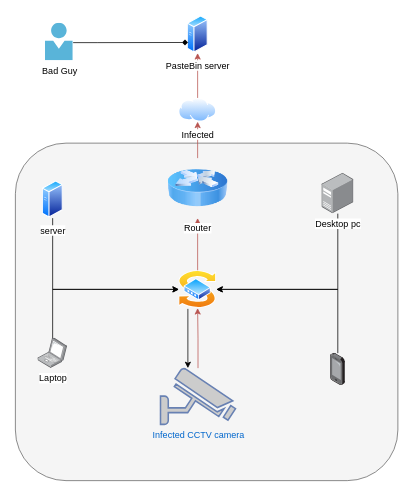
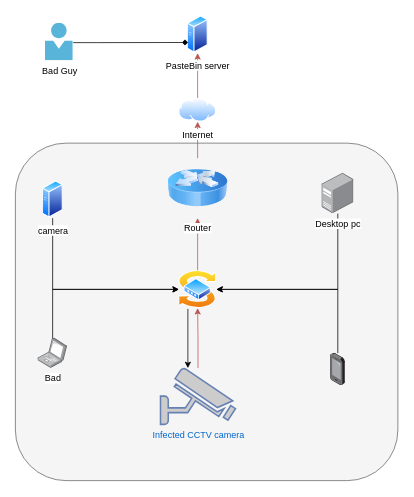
- <mxCell id="12" value="Infected" style="aspect=fixed;perimeter=ellipsePerimeter;html=1;align=center;shadow=0;dashed=0;spacingTop=3;image;image=img/lib/active_directory/internet_cloud.svg;" vertex="1" parent="1"><mxGeometry x="238" y="130" width="50" height="31.5" as="geometry" /></mxCell>
+ <mxCell id="12" value="Internet" style="aspect=fixed;perimeter=ellipsePerimeter;html=1;align=center;shadow=0;dashed=0;spacingTop=3;image;image=img/lib/active_directory/internet_cloud.svg;" vertex="1" parent="1"><mxGeometry x="238" y="130" width="50" height="31.5" as="geometry" /></mxCell>
- <mxCell id="18" value="server&lt;br&gt;" style="aspect=fixed;perimeter=ellipsePerimeter;html=1;align=center;shadow=0;dashed=0;spacingTop=3;image;image=img/lib/active_directory/generic_server.svg;" vertex="1" parent="1"><mxGeometry x="55.72" y="240" width="28.0" height="50" as="geometry" /></mxCell>
+ <mxCell id="18" value="camera&lt;br&gt;" style="aspect=fixed;perimeter=ellipsePerimeter;html=1;align=center;shadow=0;dashed=0;spacingTop=3;image;image=img/lib/active_directory/generic_server.svg;" vertex="1" parent="1"><mxGeometry x="55.72" y="240" width="28.0" height="50" as="geometry" /></mxCell>
- <mxCell id="14" value="Laptop&lt;br&gt;" style="points=[];aspect=fixed;html=1;align=center;shadow=0;dashed=0;image;image=img/lib/allied_telesis/computer_and_terminals/Laptop.svg;" vertex="1" parent="1"><mxGeometry x="50" y="450" width="39.44" height="40" as="geometry" /></mxCell>
+ <mxCell id="14" value="Bad&lt;br&gt;" style="points=[];aspect=fixed;html=1;align=center;shadow=0;dashed=0;image;image=img/lib/allied_telesis/computer_and_terminals/Laptop.svg;" vertex="1" parent="1"><mxGeometry x="50" y="450" width="39.44" height="40" as="geometry" /></mxCell>
